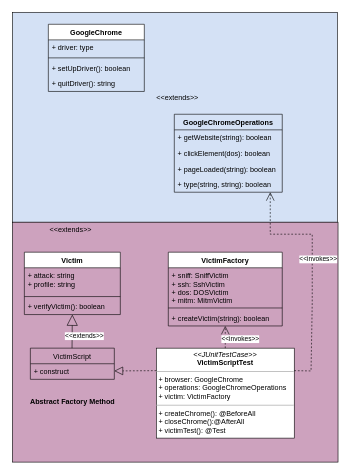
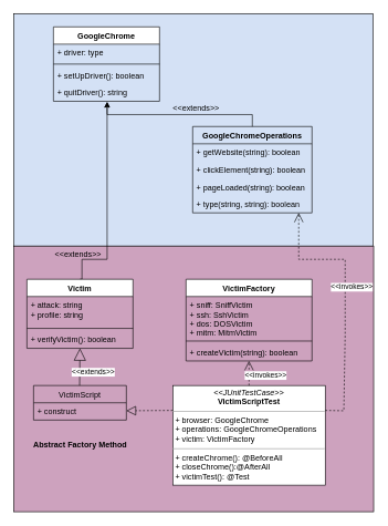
+ <mxCell id="9" style="edgeStyle=orthogonalEdgeStyle;rounded=0;orthogonalLoop=1;jettySize=auto;html=1;exitX=0.5;exitY=0;exitDx=0;exitDy=0;entryX=0.506;entryY=1.038;entryDx=0;entryDy=0;entryPerimeter=0;" parent="1" source="10" target="8" edge="1"><mxGeometry relative="1" as="geometry"><Array as="points"><mxPoint x="380" y="172" /><mxPoint x="161" y="172" /></Array></mxGeometry></mxCell>
- <mxCell id="12" value="+ clickElement(dos): boolean" style="text;strokeColor=none;fillColor=none;align=left;verticalAlign=top;spacingLeft=4;spacingRight=4;overflow=hidden;rotatable=0;points=[[0,0.5],[1,0.5]];portConstraint=eastwest;" parent="10" vertex="1"><mxGeometry y="52" width="180" height="26" as="geometry" /></mxCell>
+ <mxCell id="12" value="+ clickElement(string): boolean" style="text;strokeColor=none;fillColor=none;align=left;verticalAlign=top;spacingLeft=4;spacingRight=4;overflow=hidden;rotatable=0;points=[[0,0.5],[1,0.5]];portConstraint=eastwest;" parent="10" vertex="1"><mxGeometry y="52" width="180" height="26" as="geometry" /></mxCell>
+ <mxCell id="15" style="edgeStyle=orthogonalEdgeStyle;rounded=0;orthogonalLoop=1;jettySize=auto;html=1;exitX=0.5;exitY=0;exitDx=0;exitDy=0;entryX=0.506;entryY=1.038;entryDx=0;entryDy=0;entryPerimeter=0;" parent="1" source="16" target="8" edge="1"><mxGeometry relative="1" as="geometry"><Array as="points"><mxPoint x="123" y="420" /><mxPoint x="123" y="390" /><mxPoint x="161" y="390" /></Array></mxGeometry></mxCell>
